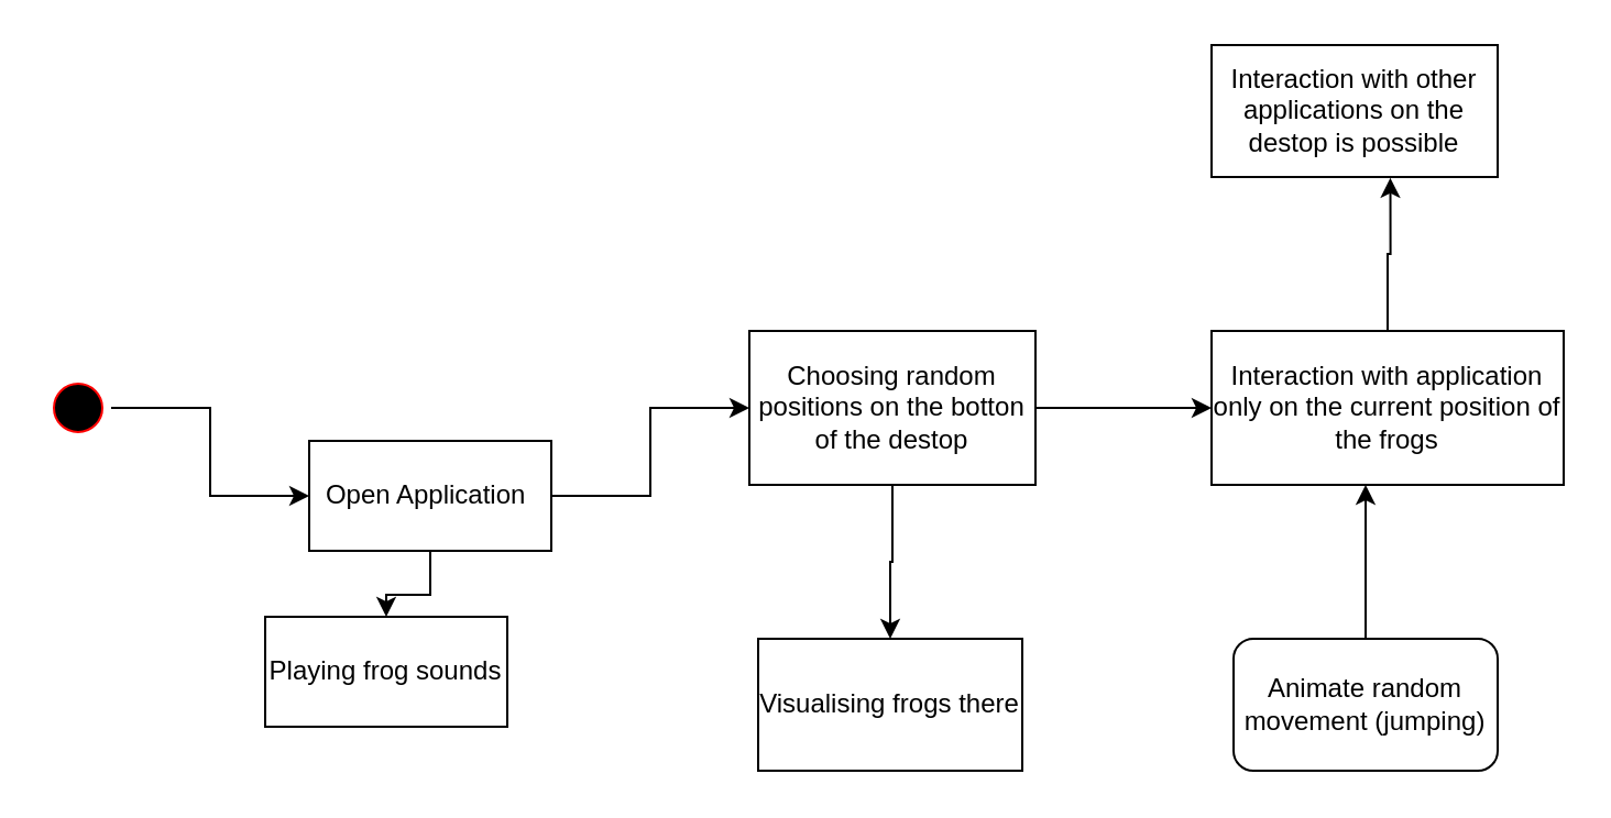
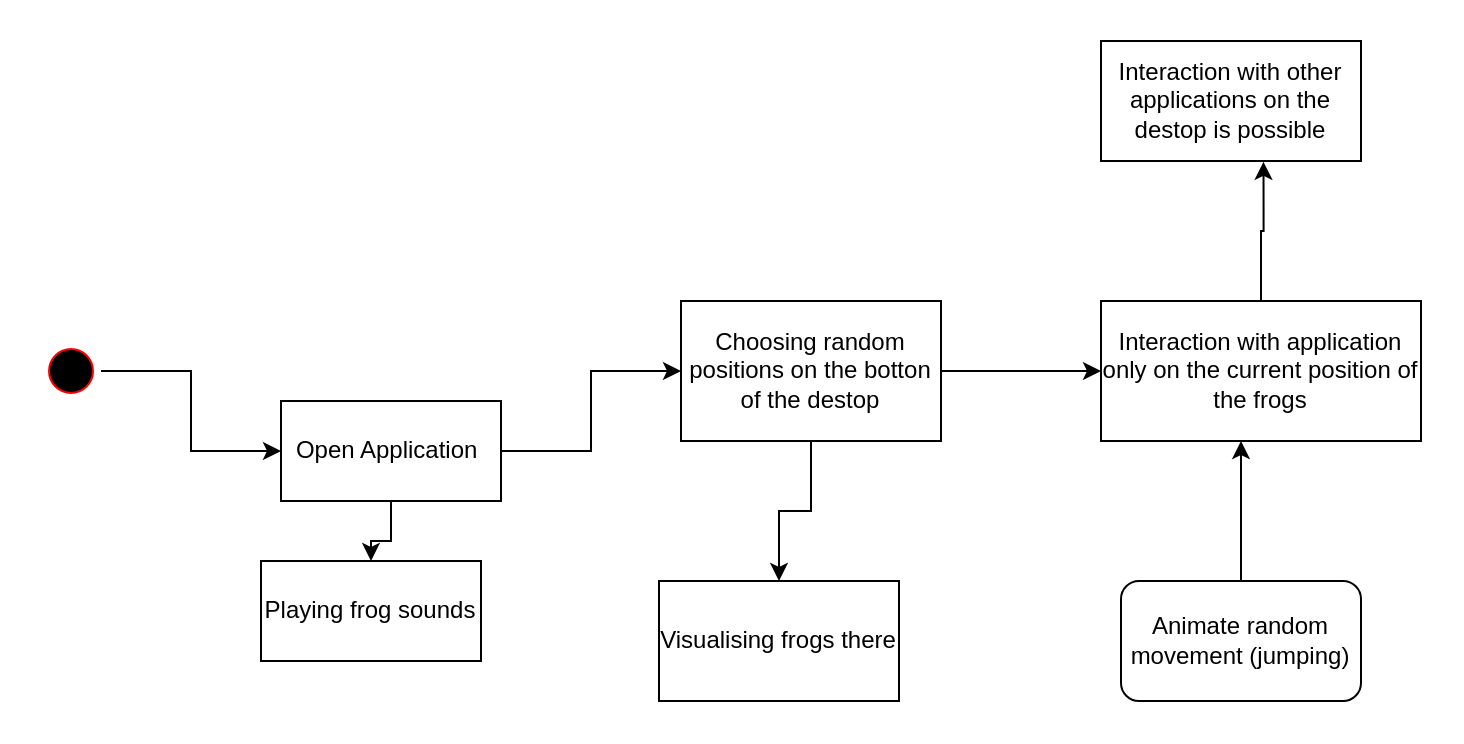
- <mxCell id="14" value="Playing frog sounds" style="html=1;whiteSpace=wrap;" vertex="1" parent="1"><mxGeometry x="120" y="280" width="110" height="50" as="geometry" /></mxCell>
+ <mxCell id="14" value="Playing frog sounds" style="html=1;whiteSpace=wrap;" vertex="1" parent="1"><mxGeometry x="130" y="280" width="110" height="50" as="geometry" /></mxCell>
- <mxCell id="10" value="Visualising frogs there" style="html=1;whiteSpace=wrap;" vertex="1" parent="1"><mxGeometry x="344" y="290" width="120" height="60" as="geometry" /></mxCell>
+ <mxCell id="10" value="Visualising frogs there" style="html=1;whiteSpace=wrap;" vertex="1" parent="1"><mxGeometry x="329" y="290" width="120" height="60" as="geometry" /></mxCell>
